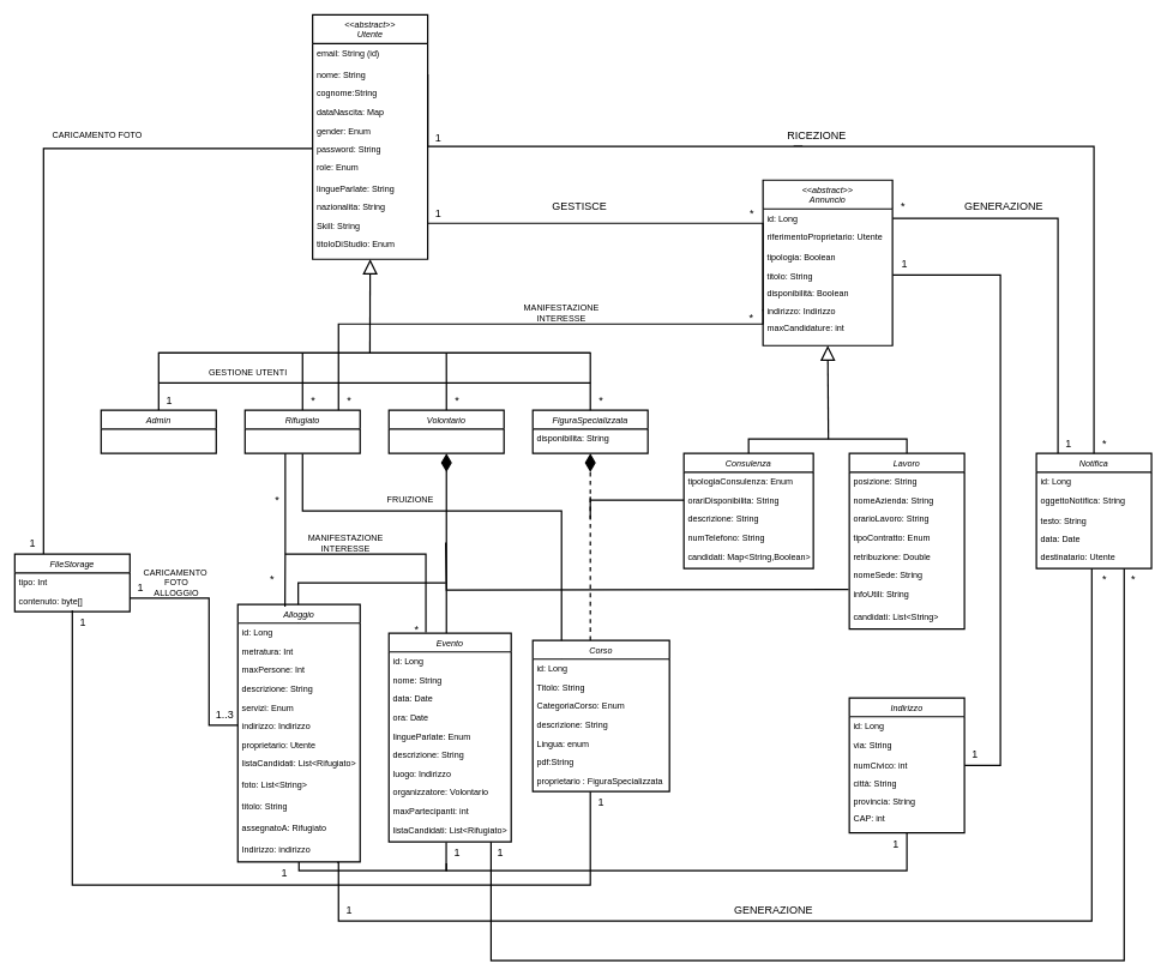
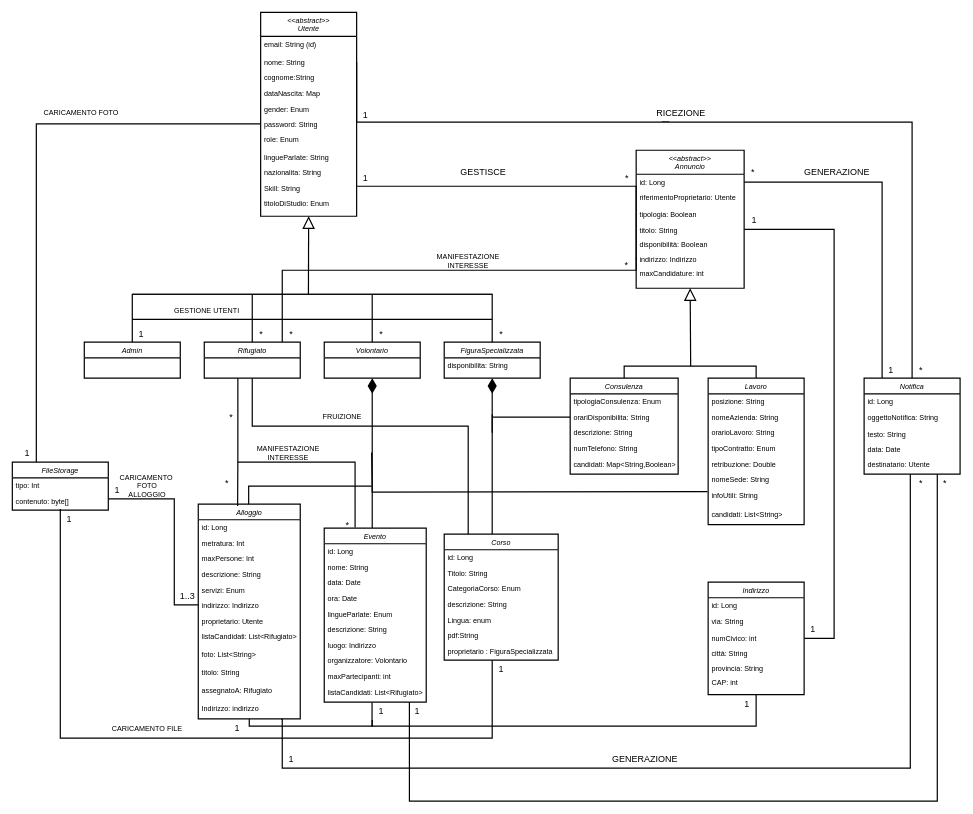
- <mxCell id="98" style="edgeStyle=orthogonalEdgeStyle;rounded=0;orthogonalLoop=1;jettySize=auto;html=1;endArrow=diamondThin;endFill=1;strokeWidth=2;entryX=0.5;entryY=1;entryDx=0;entryDy=0;endSize=20;dashed=1;" edge="1" parent="1" source="99" target="40"><mxGeometry relative="1" as="geometry"><mxPoint x="820" y="1070" as="targetPoint" /><Array as="points"><mxPoint x="820" y="790" /><mxPoint x="820" y="790" /></Array></mxGeometry></mxCell>
+ <mxCell id="98" style="edgeStyle=orthogonalEdgeStyle;rounded=0;orthogonalLoop=1;jettySize=auto;html=1;endArrow=diamondThin;endFill=1;strokeWidth=2;entryX=0.5;entryY=1;entryDx=0;entryDy=0;endSize=20;" edge="1" parent="1" source="99" target="40"><mxGeometry relative="1" as="geometry"><mxPoint x="820" y="1070" as="targetPoint" /><Array as="points"><mxPoint x="820" y="790" /><mxPoint x="820" y="790" /></Array></mxGeometry></mxCell>
+ <mxCell id="156" value="CARICAMENTO FILE" style="text;html=1;align=center;verticalAlign=middle;whiteSpace=wrap;rounded=0;" vertex="1" parent="1"><mxGeometry x="180" y="1200" width="130" height="30" as="geometry" /></mxCell>
